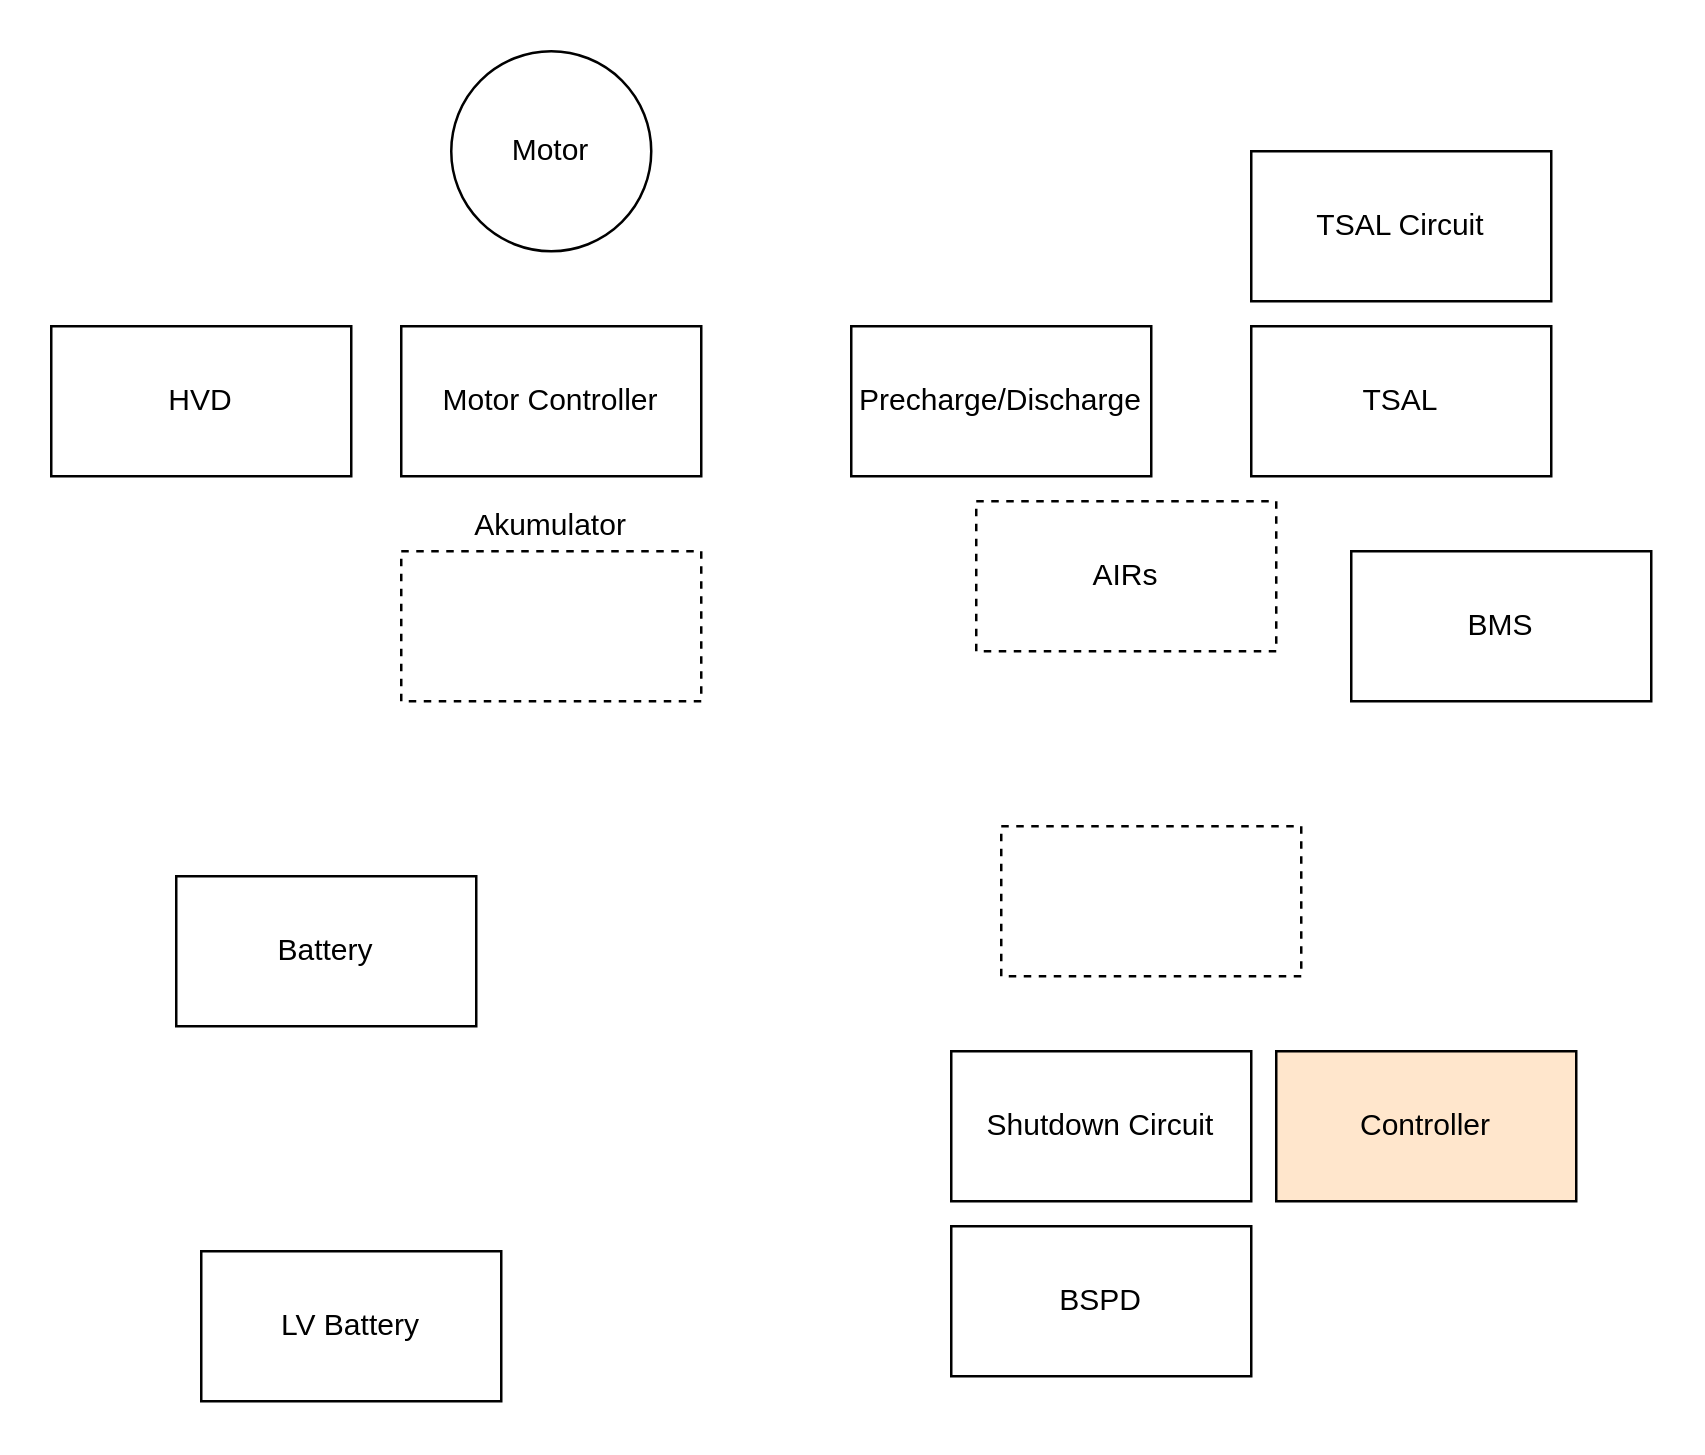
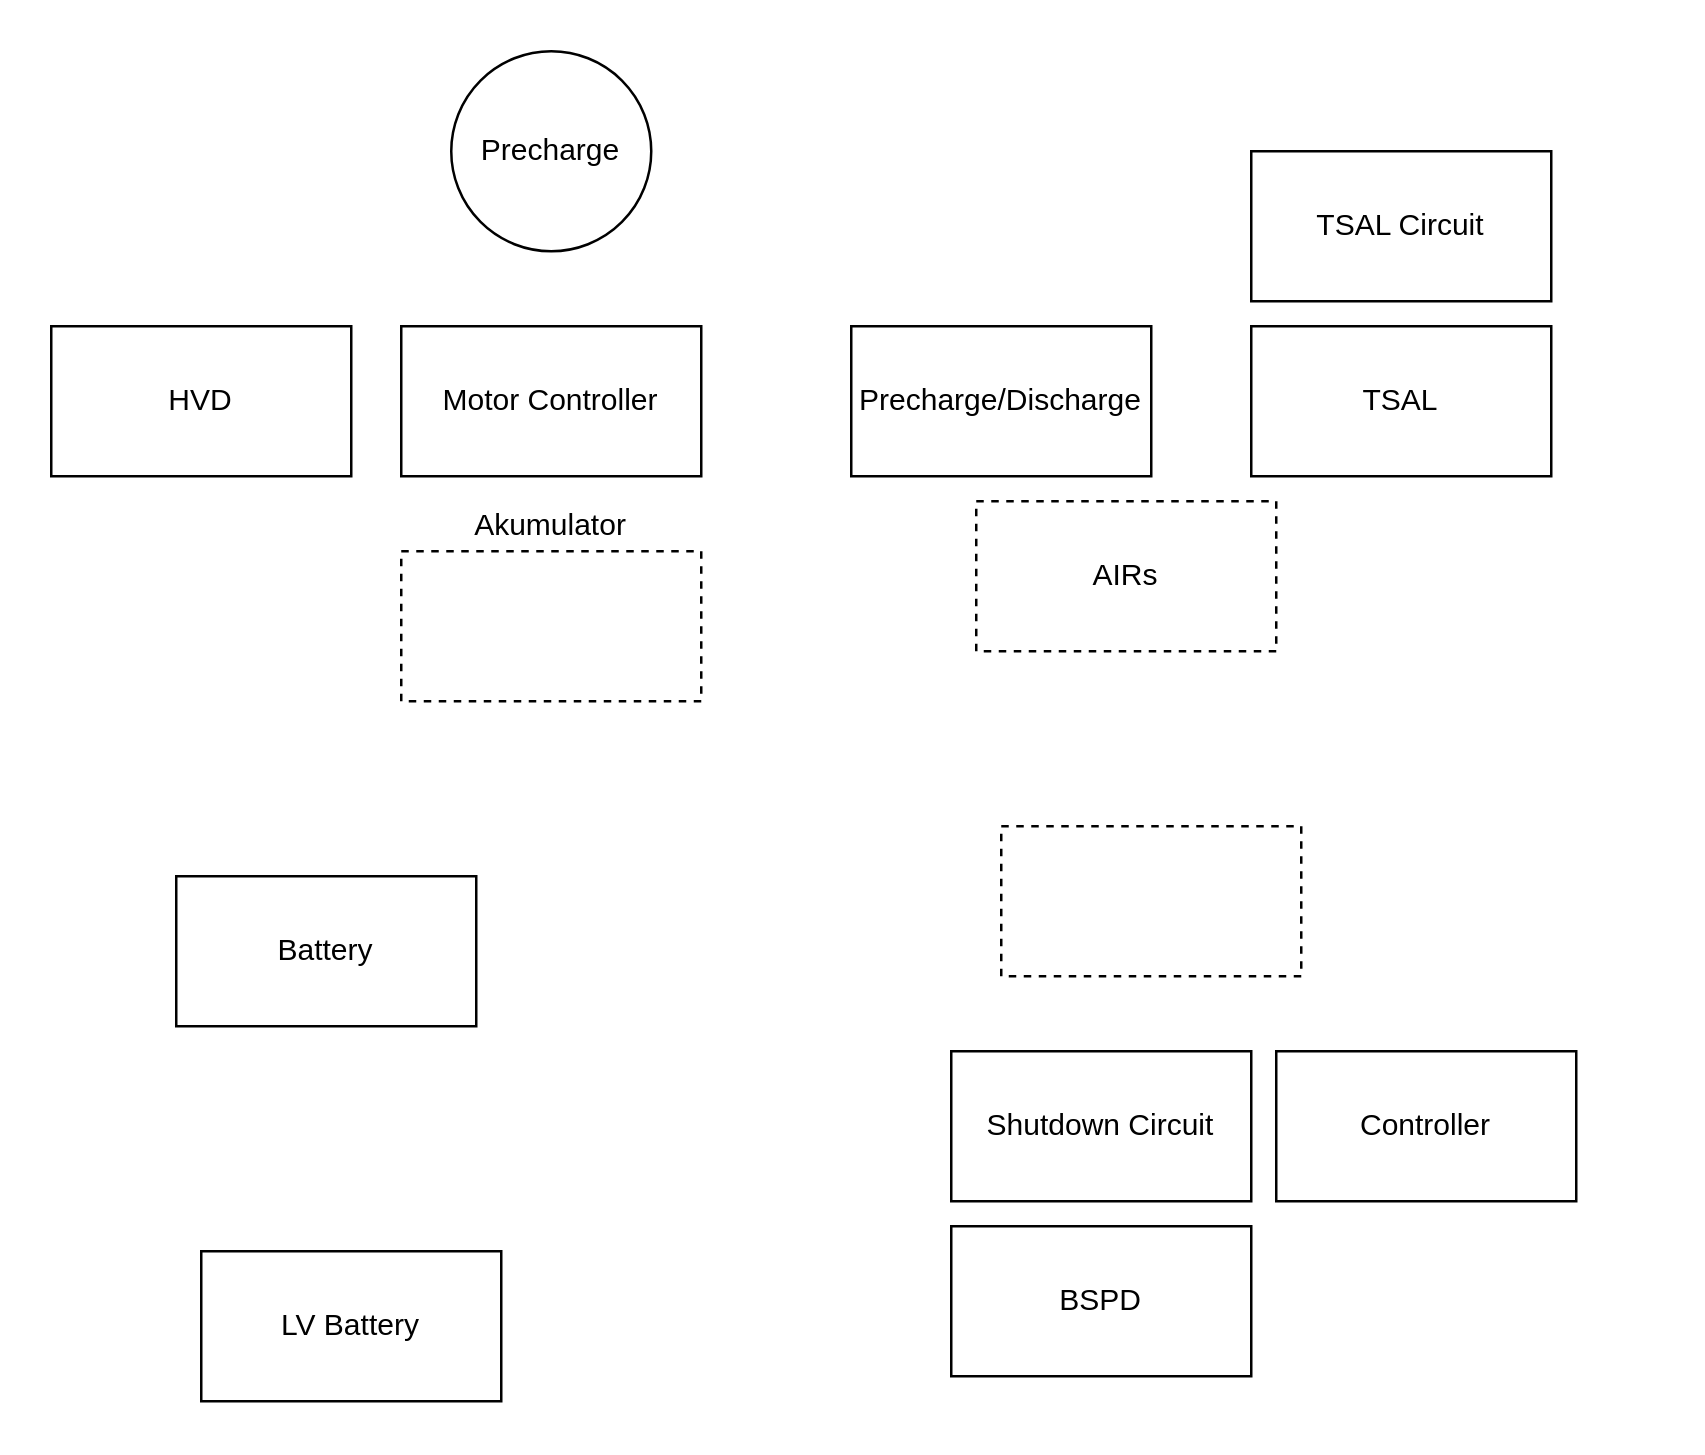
- <mxCell id="2" value="Motor" style="ellipse;whiteSpace=wrap;html=1;aspect=fixed;" vertex="1" parent="1"><mxGeometry x="180" y="20" width="80" height="80" as="geometry" /></mxCell>
+ <mxCell id="2" value="Precharge" style="ellipse;whiteSpace=wrap;html=1;aspect=fixed;" vertex="1" parent="1"><mxGeometry x="180" y="20" width="80" height="80" as="geometry" /></mxCell>
- <mxCell id="12" value="BMS" style="rounded=0;whiteSpace=wrap;html=1;" vertex="1" parent="1"><mxGeometry x="540" y="220" width="120" height="60" as="geometry" /></mxCell>
- <mxCell id="16" value="Controller" style="rounded=0;whiteSpace=wrap;html=1;fillColor=#ffe6cc;" vertex="1" parent="1"><mxGeometry x="510" y="420" width="120" height="60" as="geometry" /></mxCell>
+ <mxCell id="16" value="Controller" style="rounded=0;whiteSpace=wrap;html=1;" vertex="1" parent="1"><mxGeometry x="510" y="420" width="120" height="60" as="geometry" /></mxCell>
